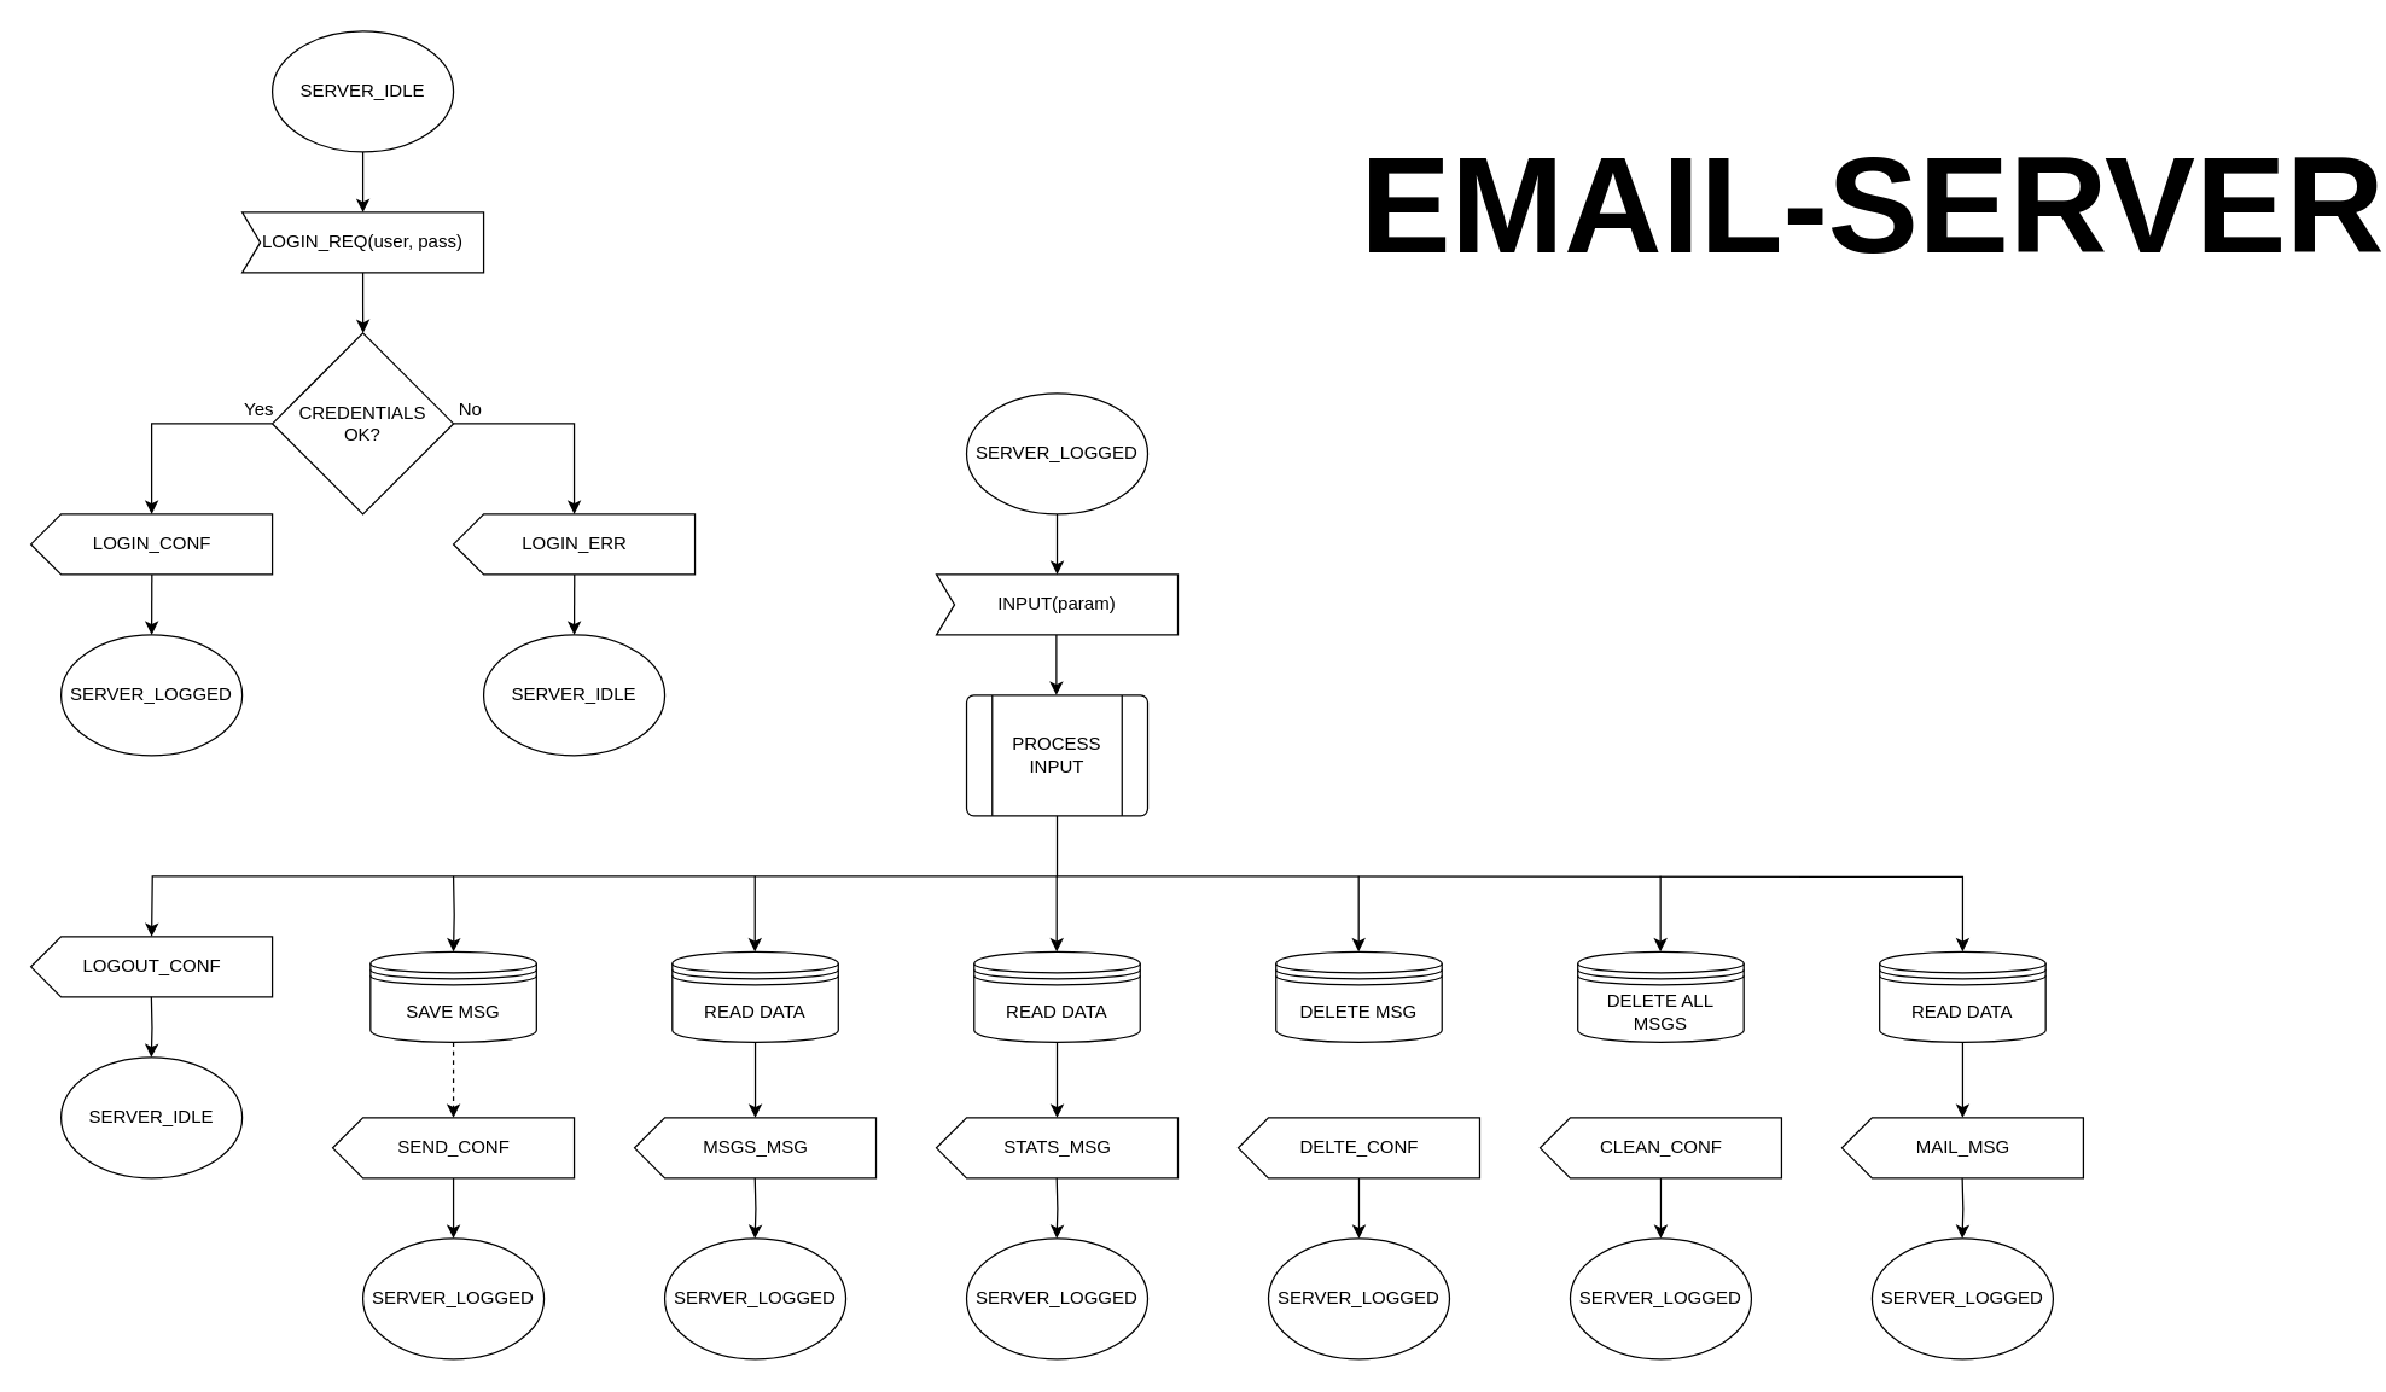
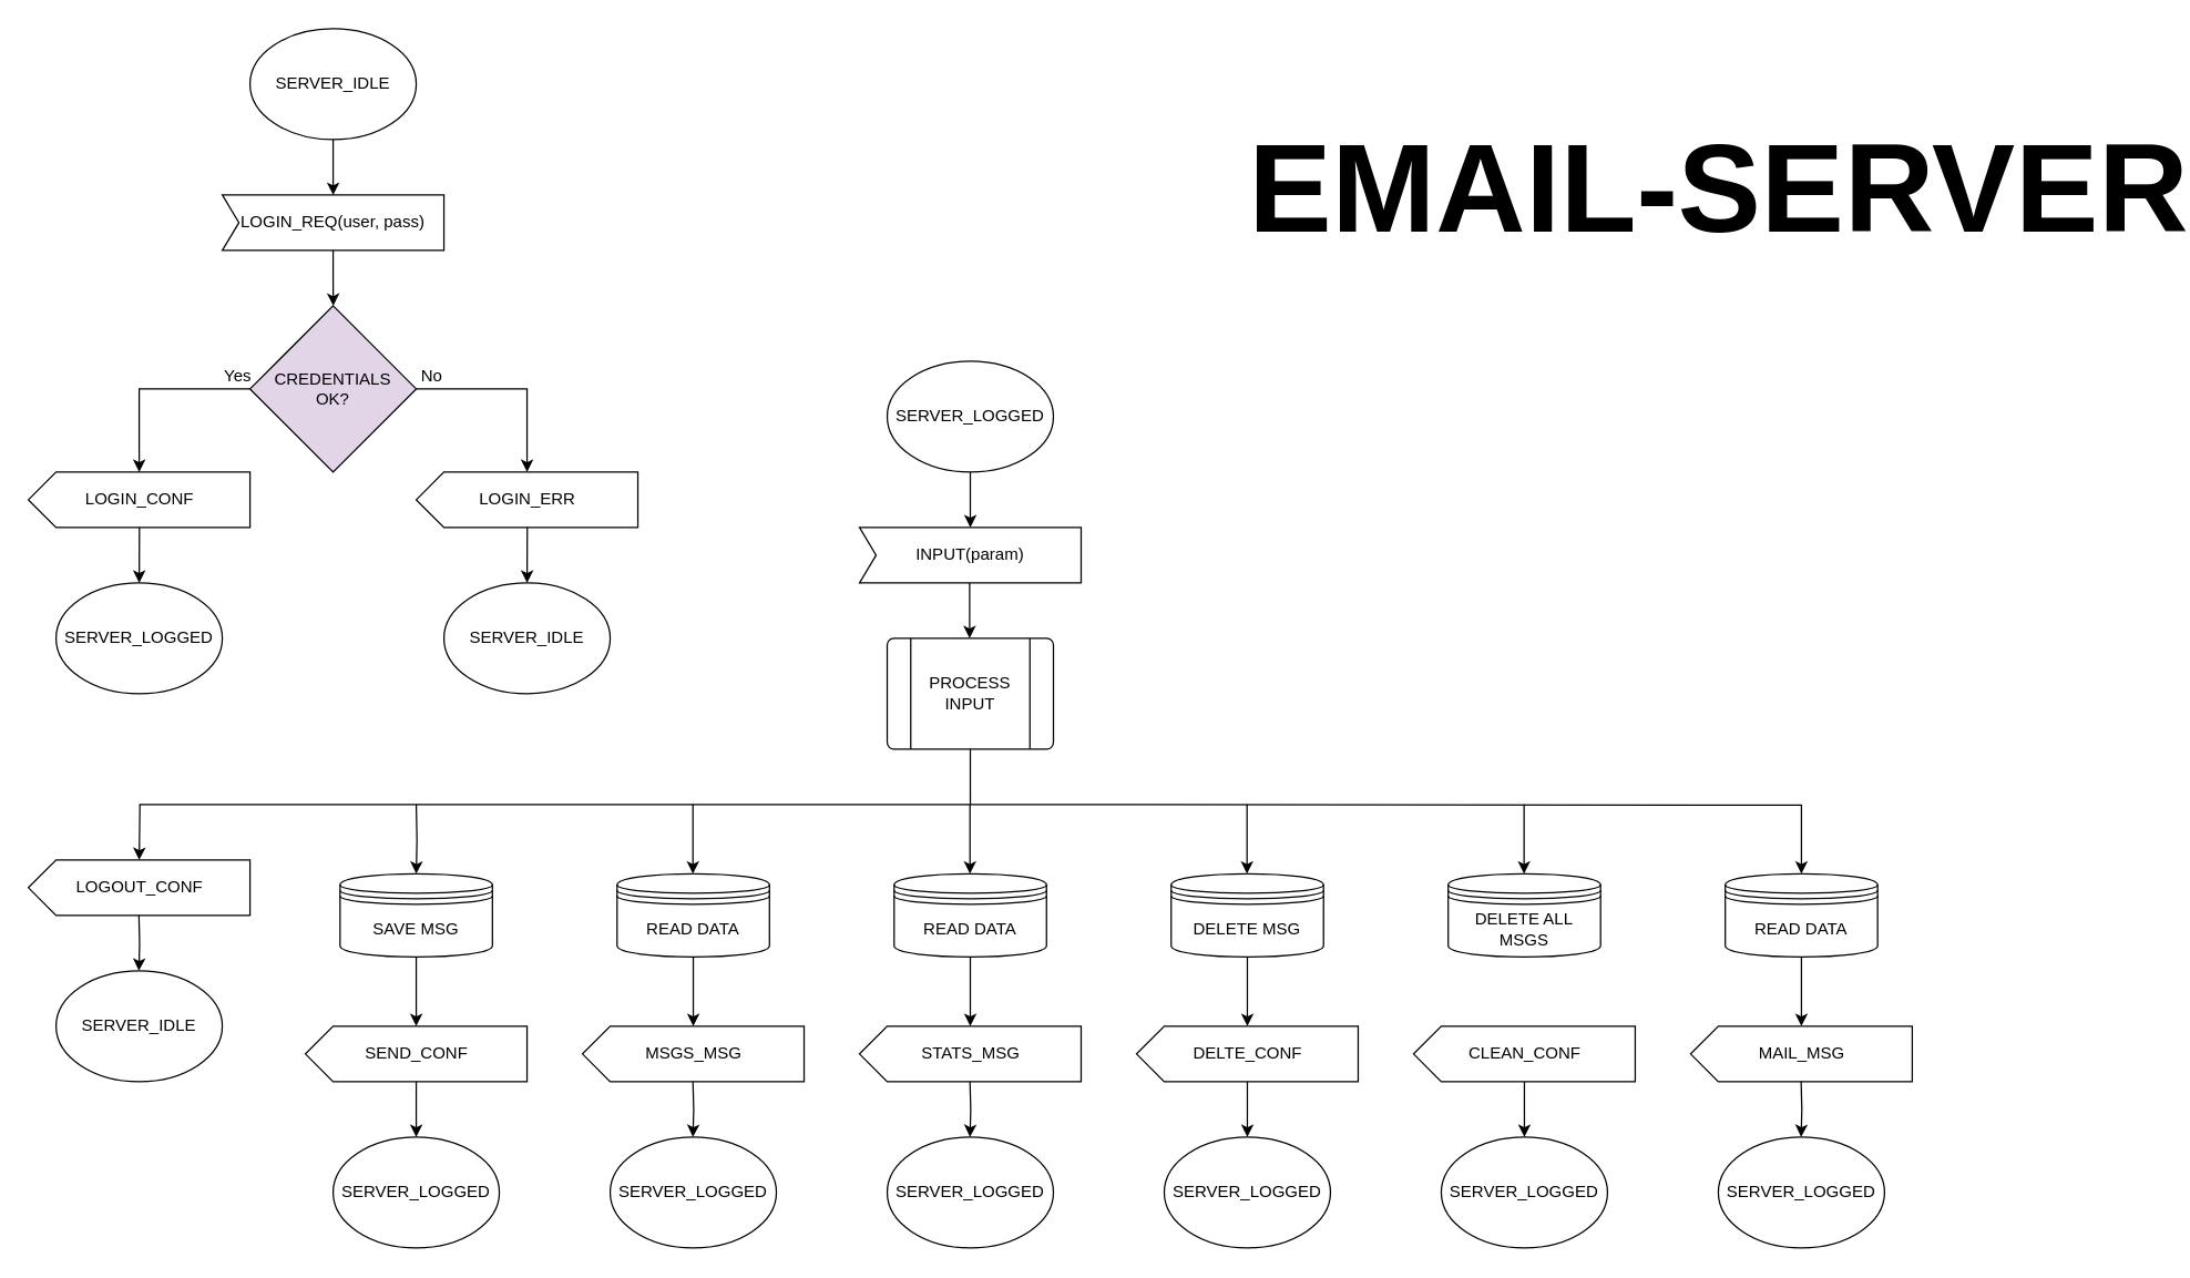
- <mxCell id="9" value="CREDENTIALS&lt;br&gt;OK?" style="rhombus;whiteSpace=wrap;html=1;fontSize=12;" parent="1" vertex="1"><mxGeometry x="180" y="220" width="120" height="120" as="geometry" /></mxCell>
+ <mxCell id="9" value="CREDENTIALS&lt;br&gt;OK?" style="rhombus;whiteSpace=wrap;html=1;fontSize=12;fillColor=#e1d5e7;" parent="1" vertex="1"><mxGeometry x="180" y="220" width="120" height="120" as="geometry" /></mxCell>
- <mxCell id="25" value="" style="edgeStyle=orthogonalEdgeStyle;rounded=0;orthogonalLoop=1;jettySize=auto;html=1;dashed=1;" edge="1" parent="1" source="26" target="49"><mxGeometry relative="1" as="geometry" /></mxCell>
+ <mxCell id="25" value="" style="edgeStyle=orthogonalEdgeStyle;rounded=0;orthogonalLoop=1;jettySize=auto;html=1;" edge="1" parent="1" source="26" target="49"><mxGeometry relative="1" as="geometry" /></mxCell>
+ <mxCell id="38" value="" style="edgeStyle=orthogonalEdgeStyle;rounded=0;orthogonalLoop=1;jettySize=auto;html=1;" edge="1" parent="1" source="39" target="51"><mxGeometry relative="1" as="geometry" /></mxCell>
